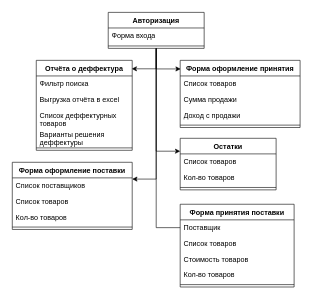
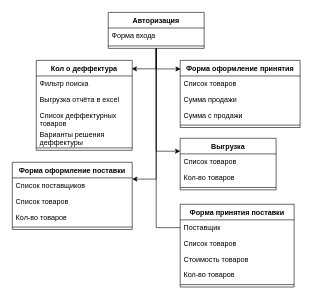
- <mxCell id="24" value="Отчёта о деффектура" style="swimlane;fontStyle=1;align=center;verticalAlign=top;childLayout=stackLayout;horizontal=1;startSize=26;horizontalStack=0;resizeParent=1;resizeParentMax=0;resizeLast=0;collapsible=1;marginBottom=0;whiteSpace=wrap;html=1;" vertex="1" parent="1"><mxGeometry x="60" y="100" width="160" height="150" as="geometry" /></mxCell>
+ <mxCell id="24" value="Кол о деффектура" style="swimlane;fontStyle=1;align=center;verticalAlign=top;childLayout=stackLayout;horizontal=1;startSize=26;horizontalStack=0;resizeParent=1;resizeParentMax=0;resizeLast=0;collapsible=1;marginBottom=0;whiteSpace=wrap;html=1;" vertex="1" parent="1"><mxGeometry x="60" y="100" width="160" height="150" as="geometry" /></mxCell>
- <mxCell id="18" value="Доход с продажи" style="text;strokeColor=none;fillColor=none;align=left;verticalAlign=top;spacingLeft=4;spacingRight=4;overflow=hidden;rotatable=0;points=[[0,0.5],[1,0.5]];portConstraint=eastwest;whiteSpace=wrap;html=1;" vertex="1" parent="15"><mxGeometry y="78" width="200" height="26" as="geometry" /></mxCell>
+ <mxCell id="18" value="Сумма с продажи" style="text;strokeColor=none;fillColor=none;align=left;verticalAlign=top;spacingLeft=4;spacingRight=4;overflow=hidden;rotatable=0;points=[[0,0.5],[1,0.5]];portConstraint=eastwest;whiteSpace=wrap;html=1;" vertex="1" parent="15"><mxGeometry y="78" width="200" height="26" as="geometry" /></mxCell>
- <mxCell id="20" value="Остатки" style="swimlane;fontStyle=1;align=center;verticalAlign=top;childLayout=stackLayout;horizontal=1;startSize=26;horizontalStack=0;resizeParent=1;resizeParentMax=0;resizeLast=0;collapsible=1;marginBottom=0;whiteSpace=wrap;html=1;" vertex="1" parent="1"><mxGeometry x="300" y="230" width="160" height="86" as="geometry" /></mxCell>
+ <mxCell id="20" value="Выгрузка" style="swimlane;fontStyle=1;align=center;verticalAlign=top;childLayout=stackLayout;horizontal=1;startSize=26;horizontalStack=0;resizeParent=1;resizeParentMax=0;resizeLast=0;collapsible=1;marginBottom=0;whiteSpace=wrap;html=1;" vertex="1" parent="1"><mxGeometry x="300" y="230" width="160" height="86" as="geometry" /></mxCell>
